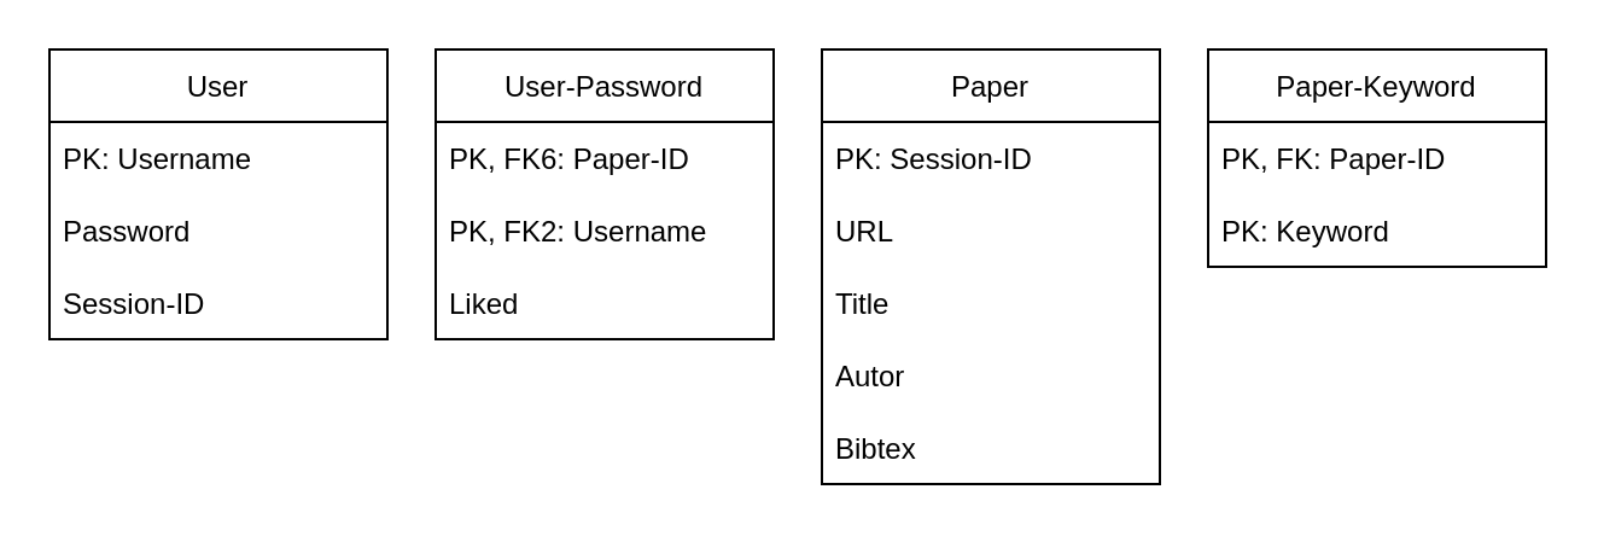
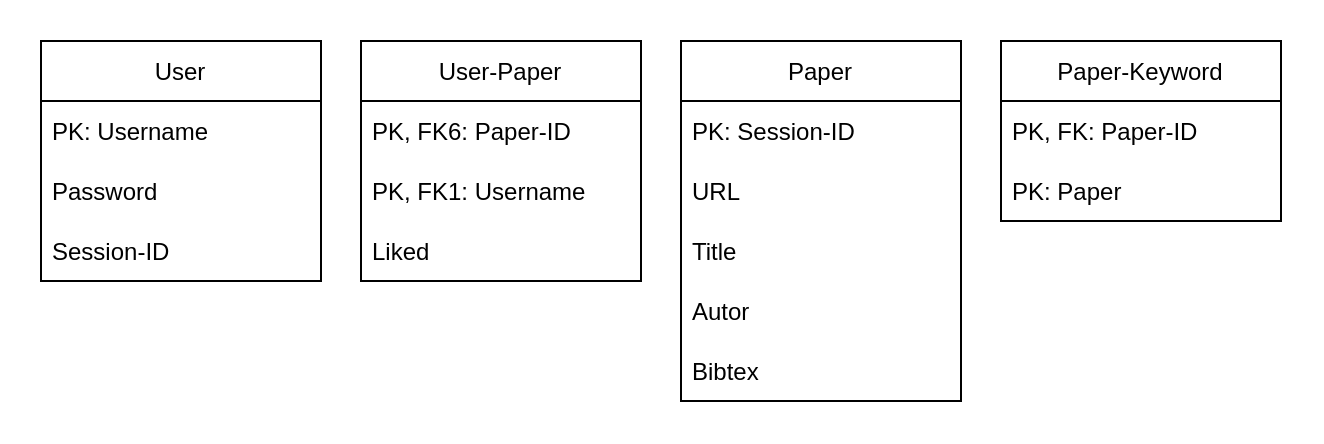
- <mxCell id="6" value="User-Password" style="swimlane;fontStyle=0;childLayout=stackLayout;horizontal=1;startSize=30;horizontalStack=0;resizeParent=1;resizeParentMax=0;resizeLast=0;collapsible=1;marginBottom=0;" vertex="1" parent="1"><mxGeometry x="180" y="20" width="140" height="120" as="geometry" /></mxCell>
+ <mxCell id="6" value="User-Paper" style="swimlane;fontStyle=0;childLayout=stackLayout;horizontal=1;startSize=30;horizontalStack=0;resizeParent=1;resizeParentMax=0;resizeLast=0;collapsible=1;marginBottom=0;" vertex="1" parent="1"><mxGeometry x="180" y="20" width="140" height="120" as="geometry" /></mxCell>
- <mxCell id="8" value="PK, FK2: Username" style="text;strokeColor=none;fillColor=none;align=left;verticalAlign=middle;spacingLeft=4;spacingRight=4;overflow=hidden;points=[[0,0.5],[1,0.5]];portConstraint=eastwest;rotatable=0;" vertex="1" parent="6"><mxGeometry y="60" width="140" height="30" as="geometry" /></mxCell>
+ <mxCell id="8" value="PK, FK1: Username" style="text;strokeColor=none;fillColor=none;align=left;verticalAlign=middle;spacingLeft=4;spacingRight=4;overflow=hidden;points=[[0,0.5],[1,0.5]];portConstraint=eastwest;rotatable=0;" vertex="1" parent="6"><mxGeometry y="60" width="140" height="30" as="geometry" /></mxCell>
- <mxCell id="18" value="PK: Keyword" style="text;strokeColor=none;fillColor=none;align=left;verticalAlign=middle;spacingLeft=4;spacingRight=4;overflow=hidden;points=[[0,0.5],[1,0.5]];portConstraint=eastwest;rotatable=0;" vertex="1" parent="16"><mxGeometry y="60" width="140" height="30" as="geometry" /></mxCell>
+ <mxCell id="18" value="PK: Paper" style="text;strokeColor=none;fillColor=none;align=left;verticalAlign=middle;spacingLeft=4;spacingRight=4;overflow=hidden;points=[[0,0.5],[1,0.5]];portConstraint=eastwest;rotatable=0;" vertex="1" parent="16"><mxGeometry y="60" width="140" height="30" as="geometry" /></mxCell>
